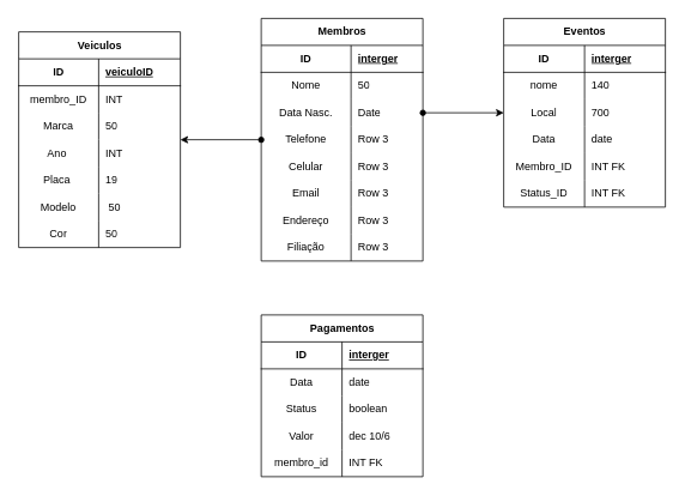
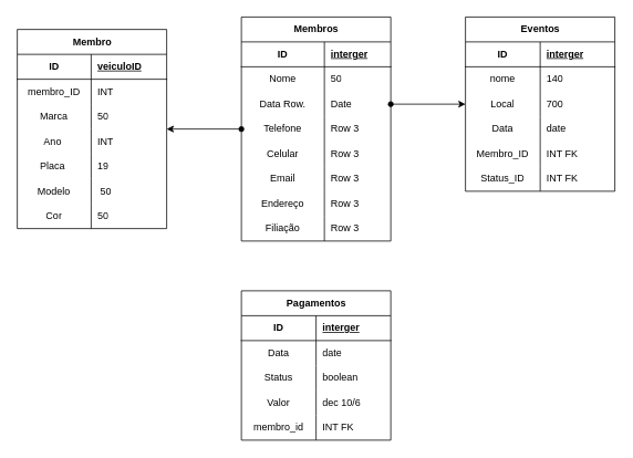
- <mxCell id="2" value="Veiculos" style="shape=table;startSize=30;container=1;collapsible=1;childLayout=tableLayout;fixedRows=1;rowLines=0;fontStyle=1;align=center;resizeLast=1;html=1;" vertex="1" parent="1"><mxGeometry x="20" y="35" width="180" height="240" as="geometry" /></mxCell>
+ <mxCell id="2" value="Membro" style="shape=table;startSize=30;container=1;collapsible=1;childLayout=tableLayout;fixedRows=1;rowLines=0;fontStyle=1;align=center;resizeLast=1;html=1;" vertex="1" parent="1"><mxGeometry x="20" y="35" width="180" height="240" as="geometry" /></mxCell>
- <mxCell id="32" value="Data Nasc." style="shape=partialRectangle;connectable=0;fillColor=none;top=0;left=0;bottom=0;right=0;editable=1;overflow=hidden;whiteSpace=wrap;html=1;" vertex="1" parent="31"><mxGeometry width="100" height="30" as="geometry"><mxRectangle width="100" height="30" as="alternateBounds" /></mxGeometry></mxCell>
+ <mxCell id="32" value="Data Row." style="shape=partialRectangle;connectable=0;fillColor=none;top=0;left=0;bottom=0;right=0;editable=1;overflow=hidden;whiteSpace=wrap;html=1;" vertex="1" parent="31"><mxGeometry width="100" height="30" as="geometry"><mxRectangle width="100" height="30" as="alternateBounds" /></mxGeometry></mxCell>
